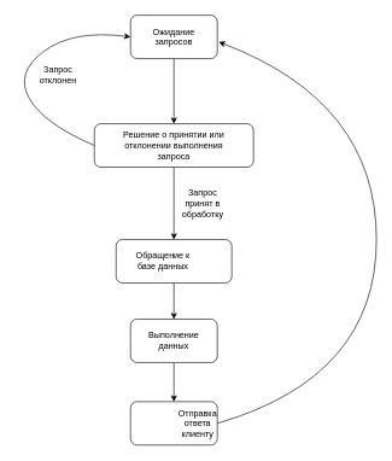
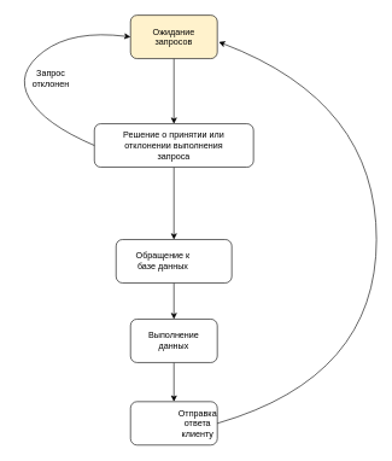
- <mxCell id="3" value="Ожидание&lt;br&gt;запросов&lt;br&gt;" style="rounded=1;whiteSpace=wrap;html=1;" vertex="1" parent="1"><mxGeometry x="180" y="20" width="120" height="60" as="geometry" /></mxCell>
+ <mxCell id="3" value="Ожидание&lt;br&gt;запросов&lt;br&gt;" style="rounded=1;whiteSpace=wrap;html=1;fillColor=#fff2cc;" vertex="1" parent="1"><mxGeometry x="180" y="20" width="120" height="60" as="geometry" /></mxCell>
- <mxCell id="8" value="Запрос отклонен" style="text;html=1;strokeColor=none;fillColor=none;align=center;verticalAlign=middle;whiteSpace=wrap;rounded=0;" vertex="1" parent="1"><mxGeometry x="60" y="93" width="40" height="20" as="geometry" /></mxCell>
+ <mxCell id="8" value="Запрос отклонен" style="text;html=1;strokeColor=none;fillColor=none;align=center;verticalAlign=middle;whiteSpace=wrap;rounded=0;" vertex="1" parent="1"><mxGeometry x="50" y="98" width="40" height="20" as="geometry" /></mxCell>
- <mxCell id="12" value="Запрос принят в обработку" style="text;html=1;strokeColor=none;fillColor=none;align=center;verticalAlign=middle;whiteSpace=wrap;rounded=0;" vertex="1" parent="1"><mxGeometry x="250" y="270" width="60" height="20" as="geometry" /></mxCell>
